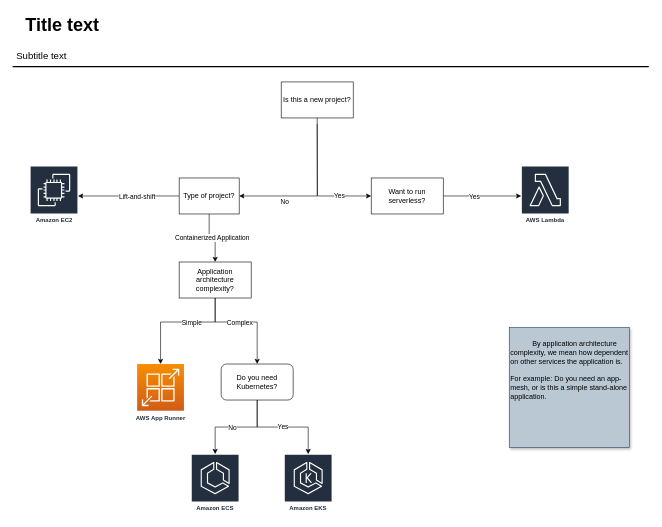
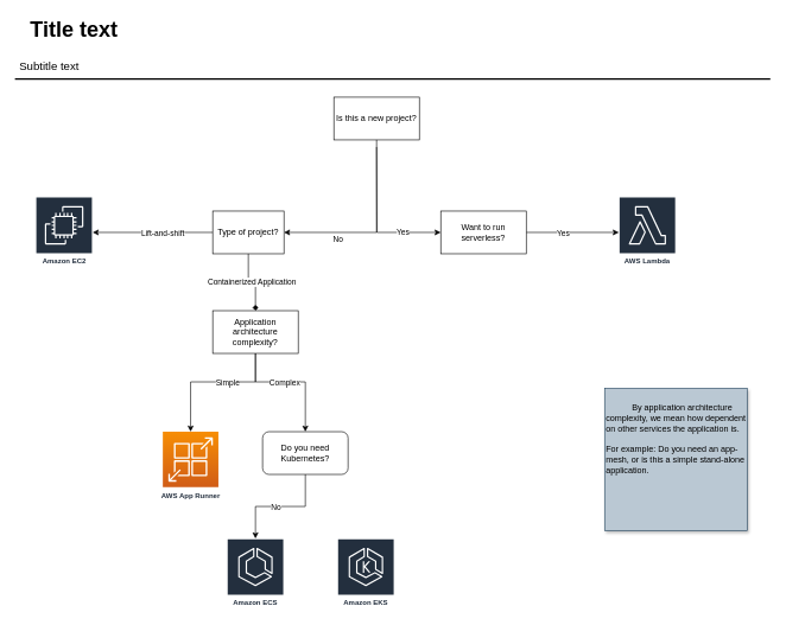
- <mxCell id="10" value="" style="edgeStyle=orthogonalEdgeStyle;rounded=0;orthogonalLoop=1;jettySize=auto;html=1;" edge="1" parent="1" source="14" target="19"><mxGeometry relative="1" as="geometry" /></mxCell>
+ <mxCell id="10" value="" style="edgeStyle=orthogonalEdgeStyle;rounded=0;orthogonalLoop=1;jettySize=auto;html=1;endArrow=diamond;" edge="1" parent="1" source="14" target="19"><mxGeometry relative="1" as="geometry" /></mxCell>
- <mxCell id="23" style="edgeStyle=orthogonalEdgeStyle;rounded=0;orthogonalLoop=1;jettySize=auto;html=1;" edge="1" parent="1" source="25" target="27"><mxGeometry relative="1" as="geometry" /></mxCell>
- <mxCell id="24" value="&lt;div&gt;Yes&lt;/div&gt;" style="edgeLabel;html=1;align=center;verticalAlign=middle;resizable=0;points=[];" vertex="1" connectable="0" parent="23"><mxGeometry x="0.171" y="1" relative="1" as="geometry"><mxPoint x="-15" as="offset" /></mxGeometry></mxCell>
